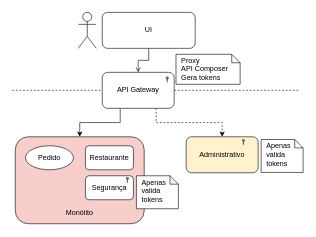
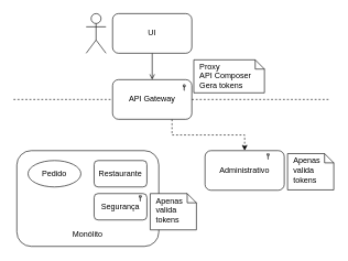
- <mxCell id="4" value="UI" style="rounded=1;whiteSpace=wrap;html=1;" parent="1" vertex="1"><mxGeometry x="170" y="20" width="155" height="60" as="geometry" /></mxCell>
+ <mxCell id="4" value="UI" style="rounded=1;whiteSpace=wrap;html=1;" parent="1" vertex="1"><mxGeometry x="170" y="20" width="120" height="60" as="geometry" /></mxCell>
- <mxCell id="5" style="edgeStyle=orthogonalEdgeStyle;rounded=0;orthogonalLoop=1;jettySize=auto;html=1;exitX=0.25;exitY=1;exitDx=0;exitDy=0;entryX=0.5;entryY=0;entryDx=0;entryDy=0;" edge="1" parent="1" source="7" target="15"><mxGeometry relative="1" as="geometry" /></mxCell>
- <mxCell id="12" value="Administrativo" style="rounded=1;whiteSpace=wrap;html=1;fillColor=#fff2cc;" vertex="1" parent="1"><mxGeometry x="310" y="227.5" width="120" height="60" as="geometry" /></mxCell>
+ <mxCell id="12" value="Administrativo" style="rounded=1;whiteSpace=wrap;html=1;" vertex="1" parent="1"><mxGeometry x="310" y="227.5" width="120" height="60" as="geometry" /></mxCell>
- <mxCell id="15" value="Monólito" style="rounded=1;whiteSpace=wrap;html=1;verticalAlign=bottom;spacingBottom=10;fillColor=#f8cecc;" parent="14" vertex="1"><mxGeometry width="215" height="145" as="geometry" /></mxCell>
+ <mxCell id="15" value="Monólito" style="rounded=1;whiteSpace=wrap;html=1;verticalAlign=bottom;spacingBottom=10;" parent="14" vertex="1"><mxGeometry width="215" height="145" as="geometry" /></mxCell>
